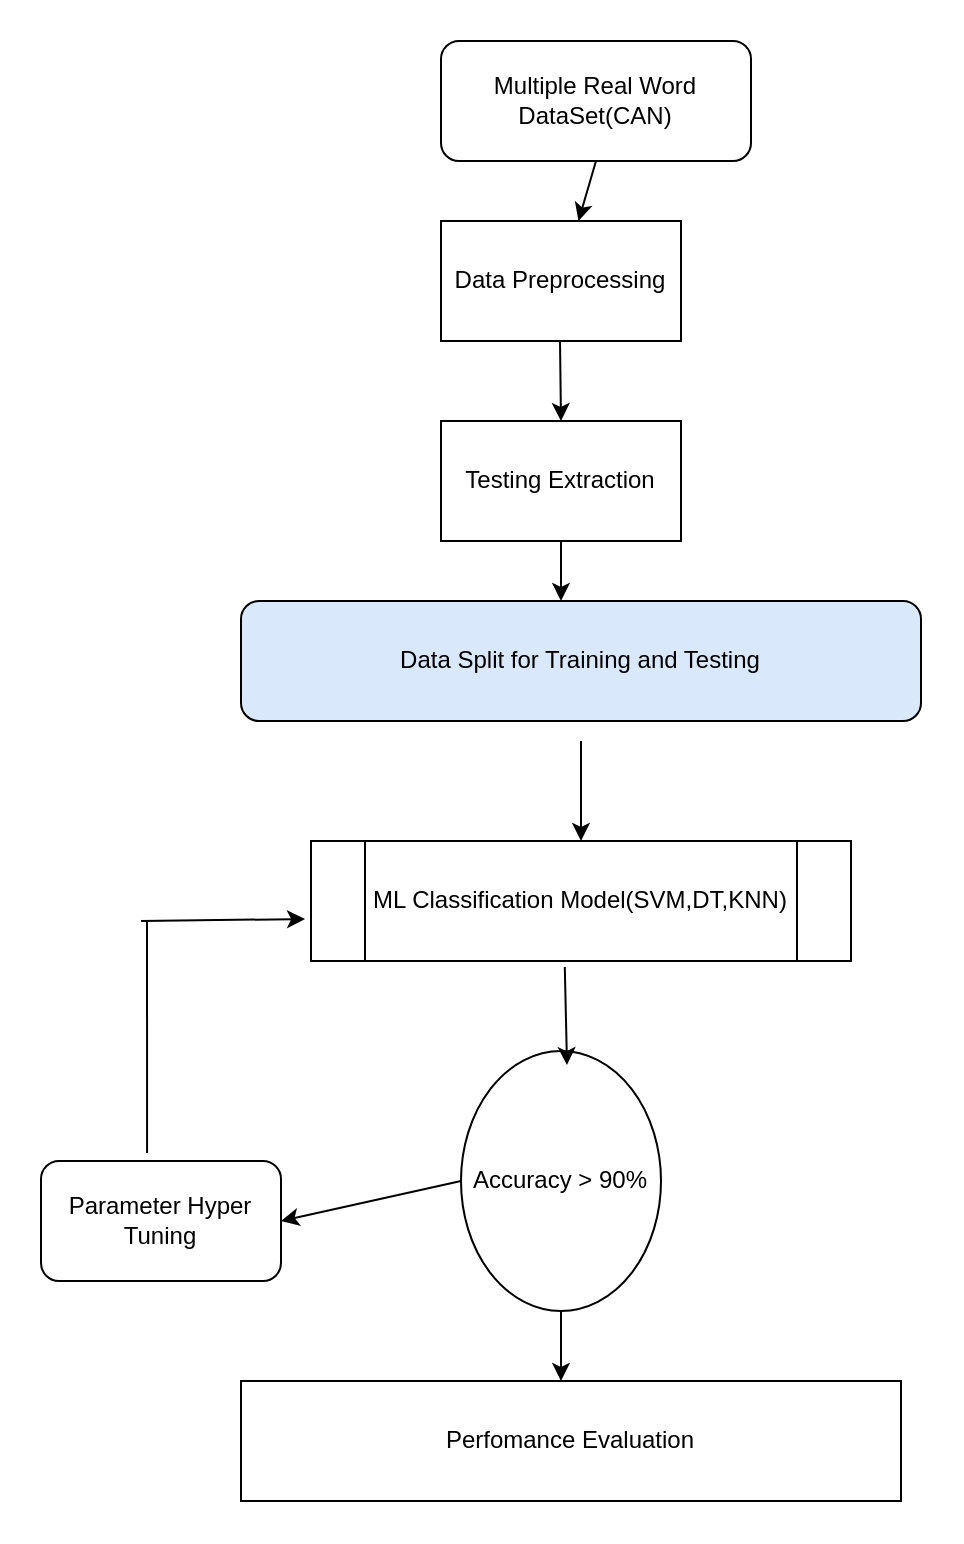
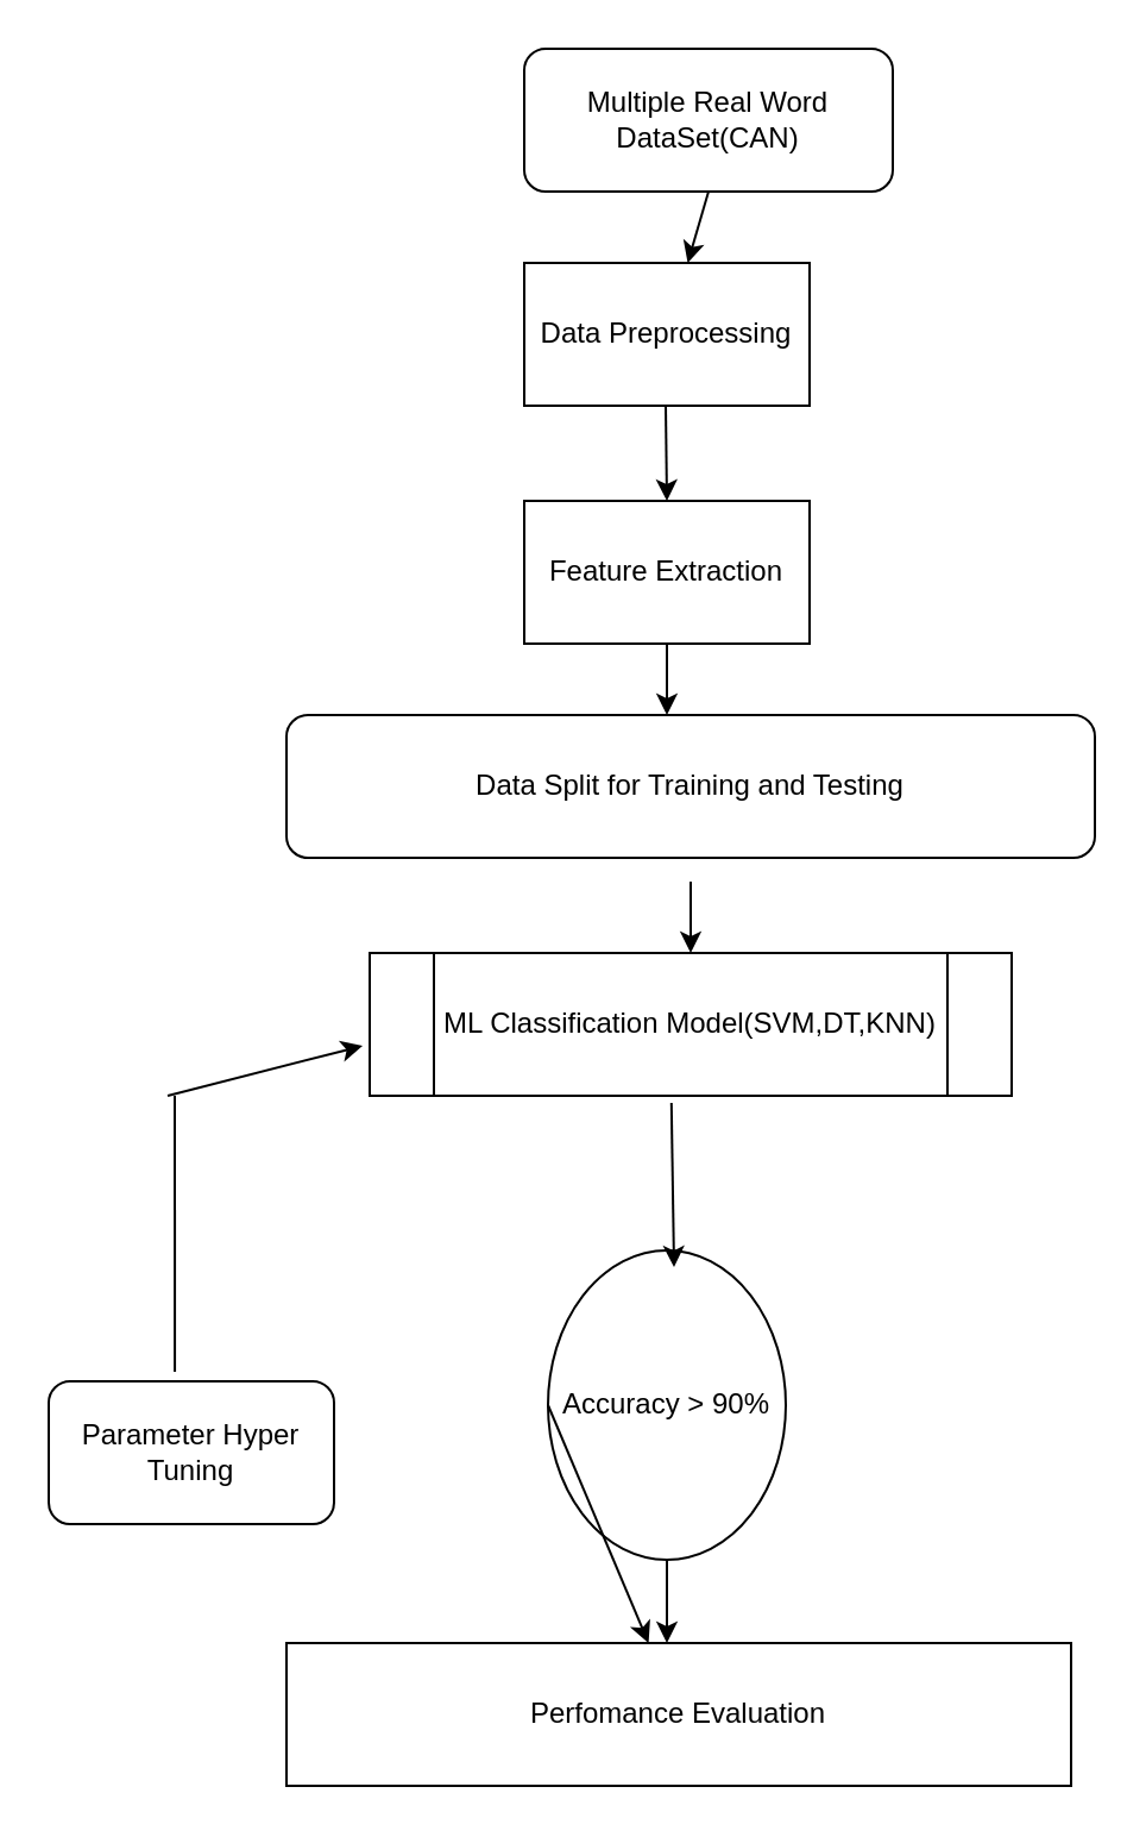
- <mxCell id="4" value="Testing Extraction" style="rounded=0;whiteSpace=wrap;html=1;" vertex="1" parent="1"><mxGeometry x="220" y="210" width="120" height="60" as="geometry" /></mxCell>
+ <mxCell id="4" value="Feature Extraction" style="rounded=0;whiteSpace=wrap;html=1;" vertex="1" parent="1"><mxGeometry x="220" y="210" width="120" height="60" as="geometry" /></mxCell>
- <mxCell id="7" value="Data Split for Training and Testing" style="rounded=1;whiteSpace=wrap;html=1;fillColor=#dae8fc;" vertex="1" parent="1"><mxGeometry x="120" y="300" width="340" height="60" as="geometry" /></mxCell>
+ <mxCell id="7" value="Data Split for Training and Testing" style="rounded=1;whiteSpace=wrap;html=1;" vertex="1" parent="1"><mxGeometry x="120" y="300" width="340" height="60" as="geometry" /></mxCell>
- <mxCell id="9" value="ML Classification Model(SVM,DT,KNN)" style="shape=process;whiteSpace=wrap;html=1;backgroundOutline=1;" vertex="1" parent="1"><mxGeometry x="155" y="420" width="270" height="60" as="geometry" /></mxCell>
+ <mxCell id="9" value="ML Classification Model(SVM,DT,KNN)" style="shape=process;whiteSpace=wrap;html=1;backgroundOutline=1;" vertex="1" parent="1"><mxGeometry x="155" y="400" width="270" height="60" as="geometry" /></mxCell>
- <mxCell id="14" value="" style="endArrow=classic;html=1;rounded=0;exitX=0;exitY=0.5;exitDx=0;exitDy=0;entryX=1;entryY=0.5;entryDx=0;entryDy=0;" edge="1" parent="1" source="11" target="13"><mxGeometry width="50" height="50" relative="1" as="geometry"><mxPoint x="290" y="360" as="sourcePoint" /><mxPoint x="340" y="310" as="targetPoint" /></mxGeometry></mxCell>
+ <mxCell id="14" value="" style="endArrow=classic;html=1;rounded=0;exitX=0;exitY=0.5;exitDx=0;exitDy=0;" edge="1" parent="1" source="11" target="17"><mxGeometry width="50" height="50" relative="1" as="geometry"><mxPoint x="290" y="360" as="sourcePoint" /><mxPoint x="340" y="310" as="targetPoint" /></mxGeometry></mxCell>
